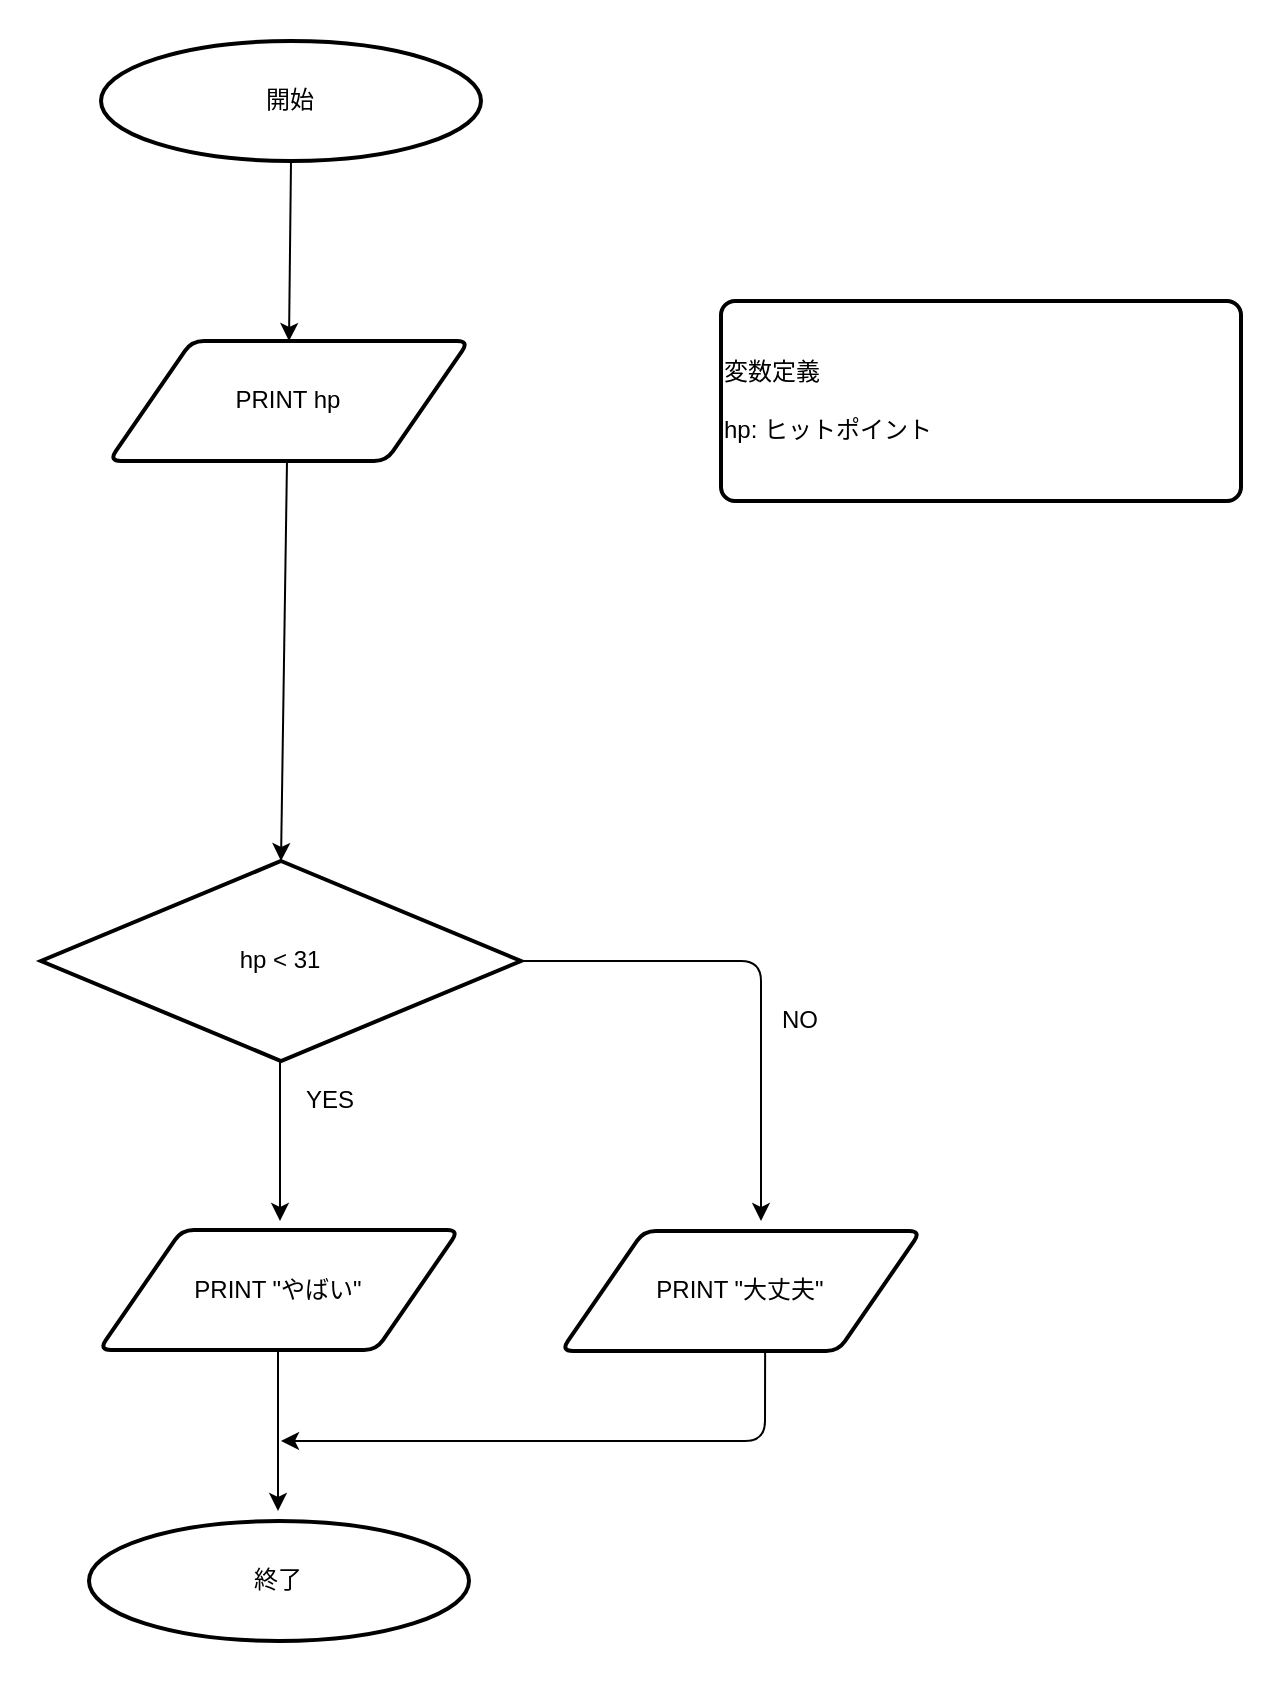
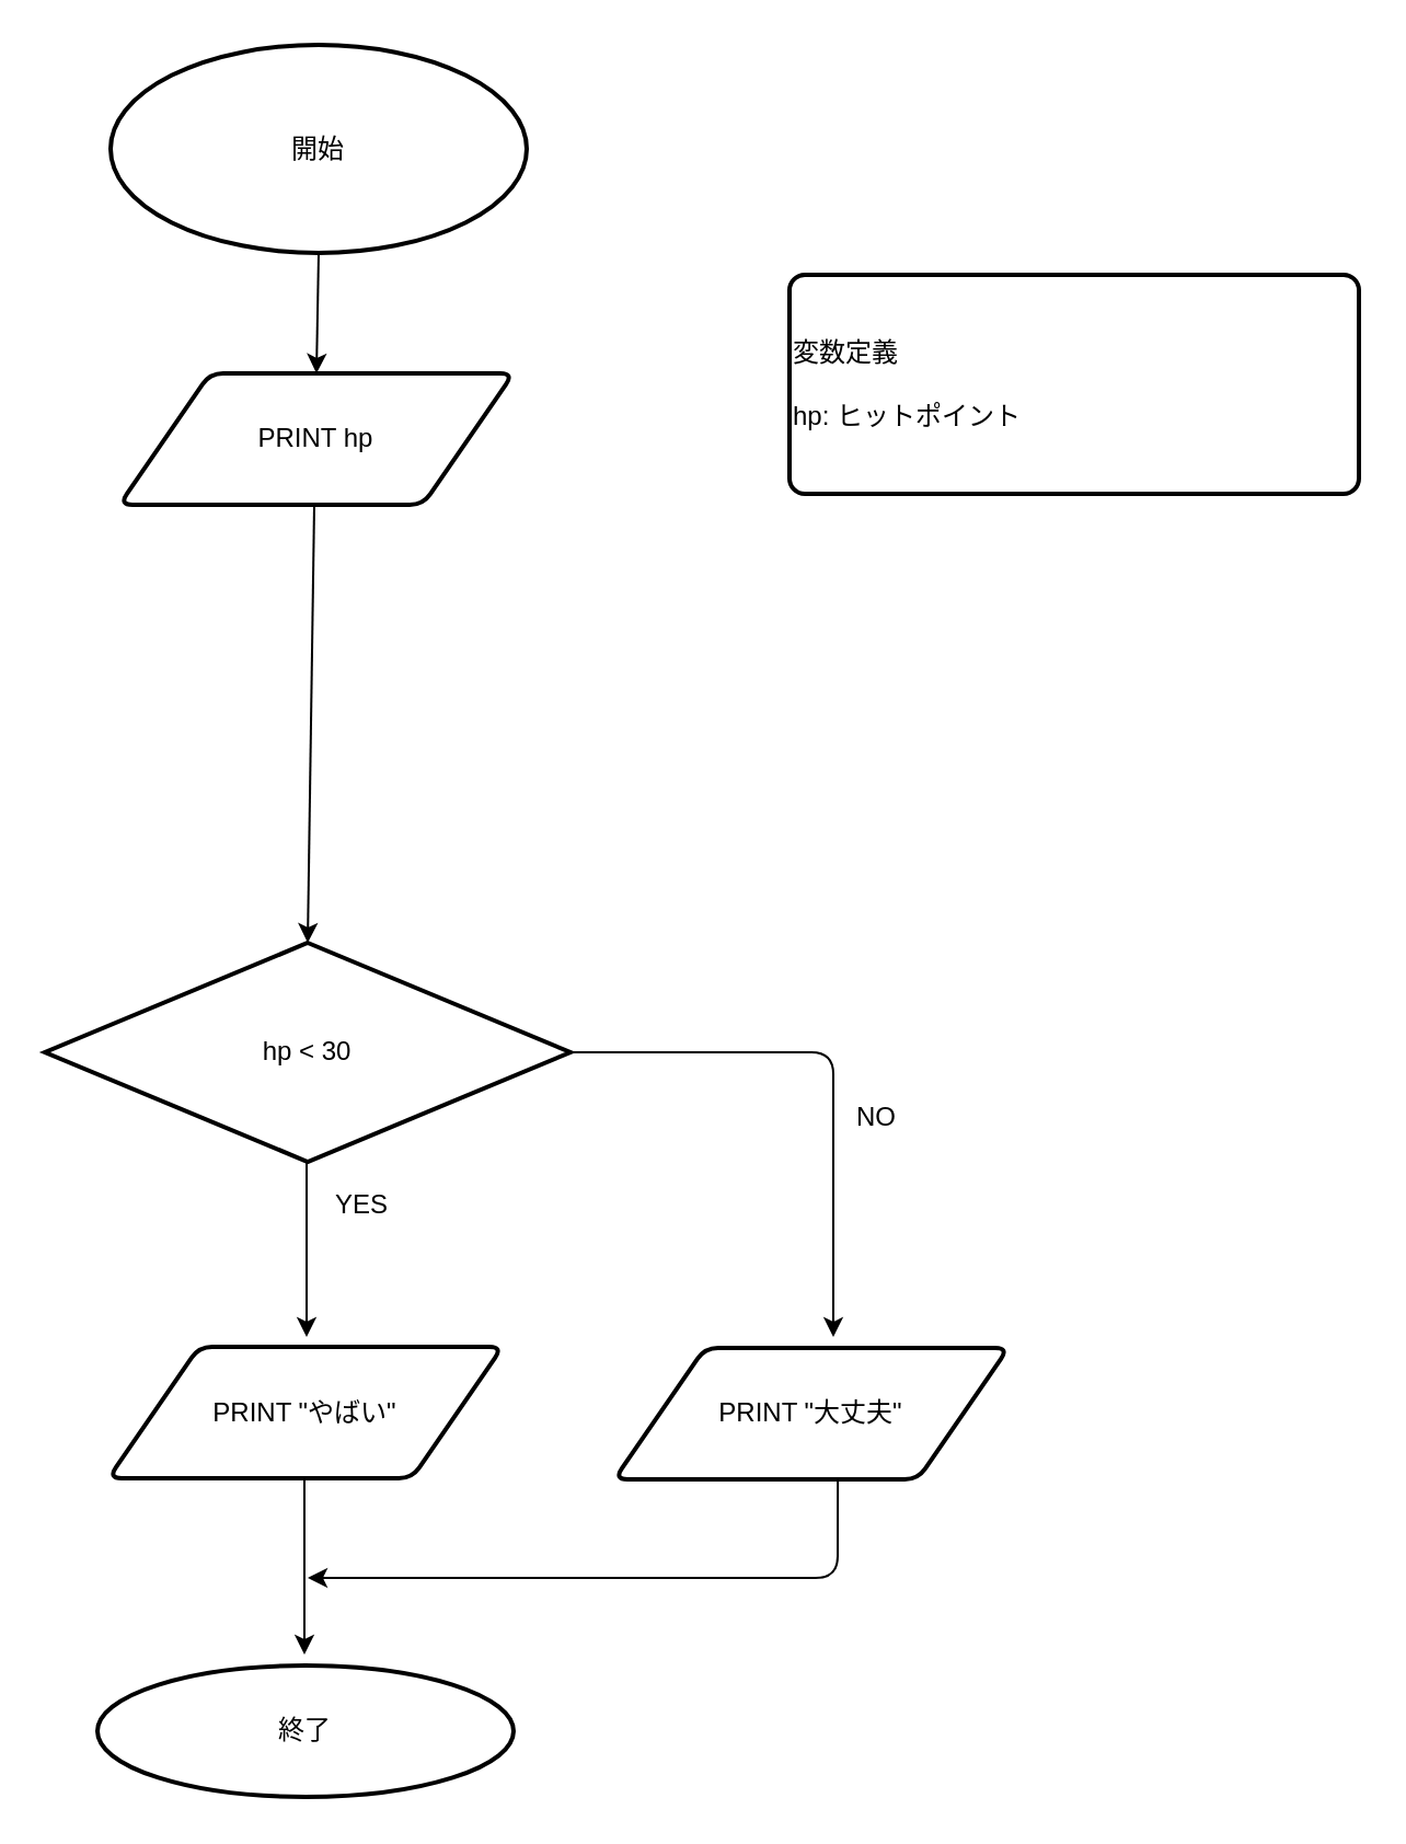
- <mxCell id="2" value="開始" style="strokeWidth=2;html=1;shape=mxgraph.flowchart.start_1;whiteSpace=wrap;" vertex="1" parent="1"><mxGeometry x="50" y="20" width="190" height="60" as="geometry" /></mxCell>
+ <mxCell id="2" value="開始" style="strokeWidth=2;html=1;shape=mxgraph.flowchart.start_1;whiteSpace=wrap;" vertex="1" parent="1"><mxGeometry x="50" y="20" width="190" height="95" as="geometry" /></mxCell>
- <mxCell id="16" value="変数定義&lt;br&gt;&lt;br&gt;hp: ヒットポイント" style="rounded=1;whiteSpace=wrap;html=1;absoluteArcSize=1;arcSize=14;strokeWidth=2;align=left;" vertex="1" parent="1"><mxGeometry x="360" y="150" width="260" height="100" as="geometry" /></mxCell>
+ <mxCell id="16" value="変数定義&lt;br&gt;&lt;br&gt;hp: ヒットポイント" style="rounded=1;whiteSpace=wrap;html=1;absoluteArcSize=1;arcSize=14;strokeWidth=2;align=left;" vertex="1" parent="1"><mxGeometry x="360" y="125" width="260" height="100" as="geometry" /></mxCell>
- <mxCell id="6" value="hp &amp;lt; 31" style="strokeWidth=2;html=1;shape=mxgraph.flowchart.decision;whiteSpace=wrap;" vertex="1" parent="1"><mxGeometry x="20" y="430" width="240" height="100" as="geometry" /></mxCell>
+ <mxCell id="6" value="hp &amp;lt; 30" style="strokeWidth=2;html=1;shape=mxgraph.flowchart.decision;whiteSpace=wrap;" vertex="1" parent="1"><mxGeometry x="20" y="430" width="240" height="100" as="geometry" /></mxCell>
